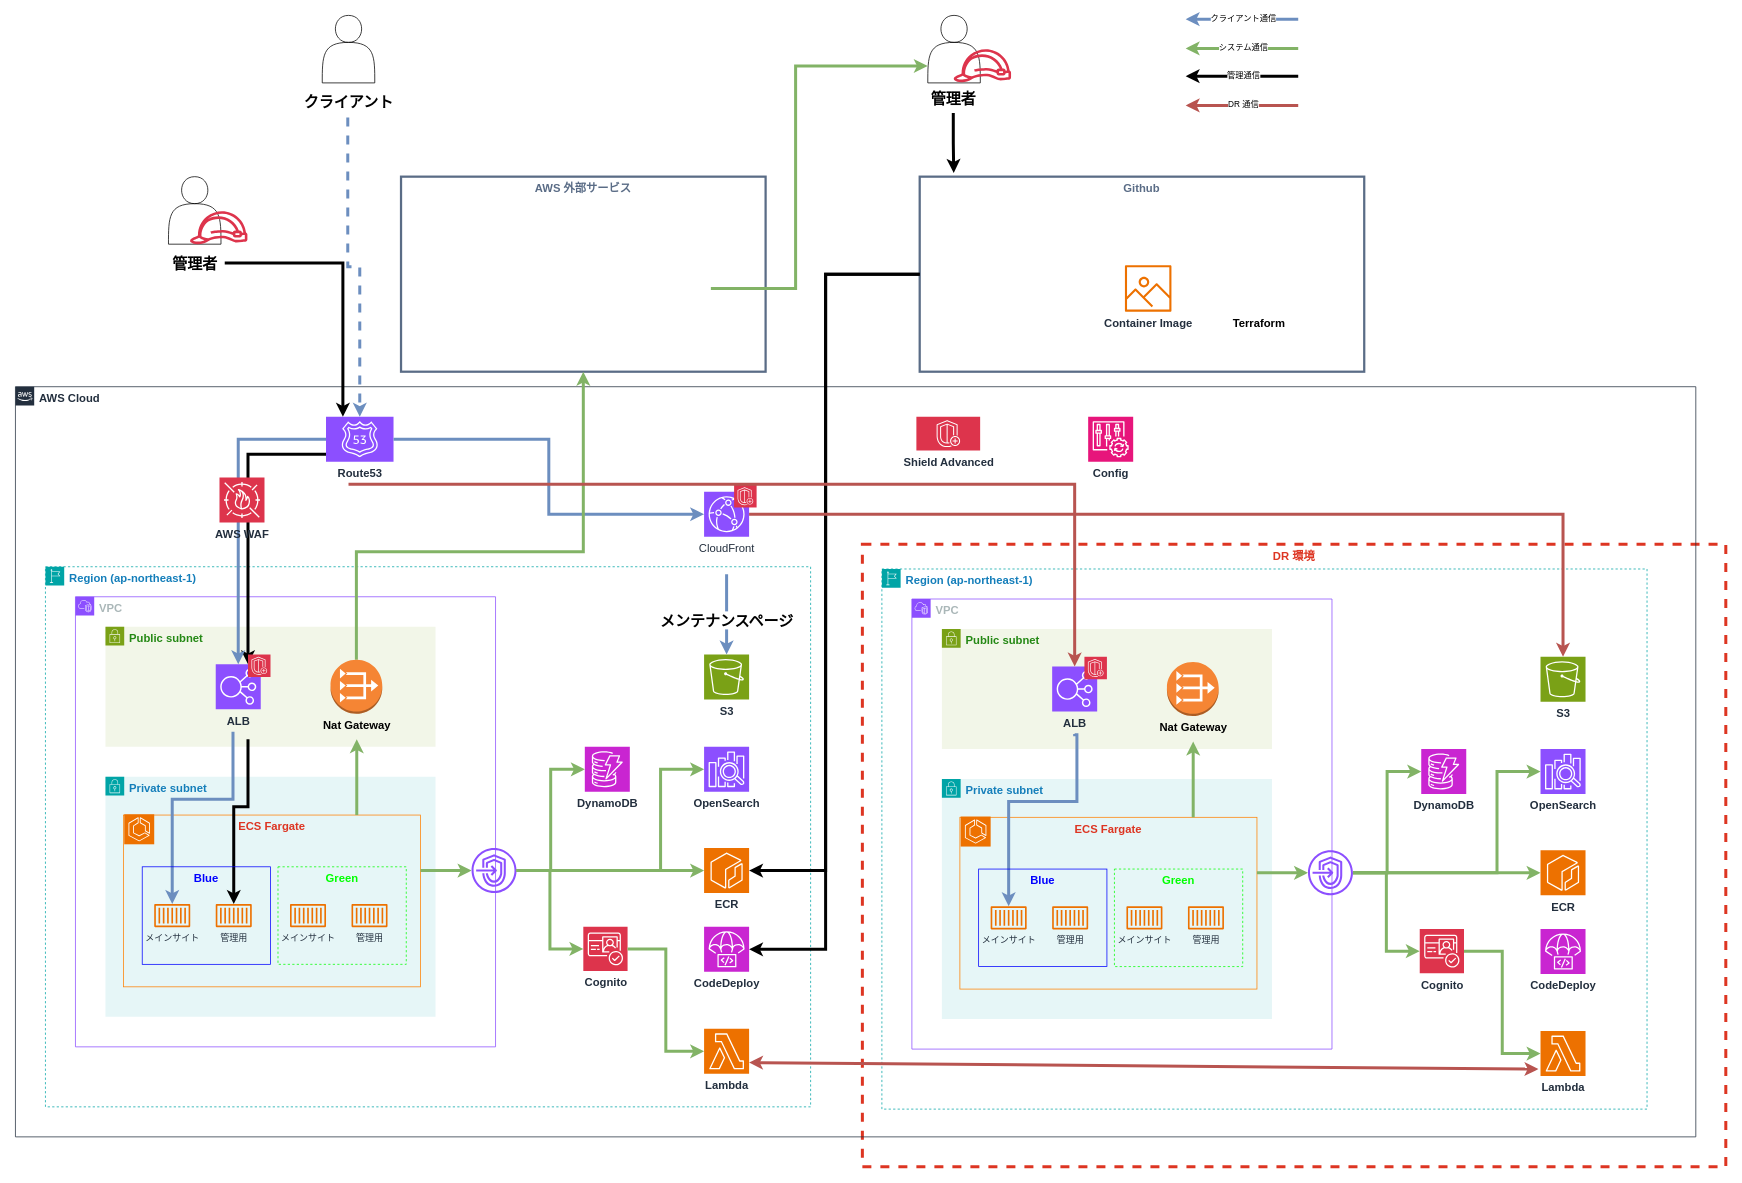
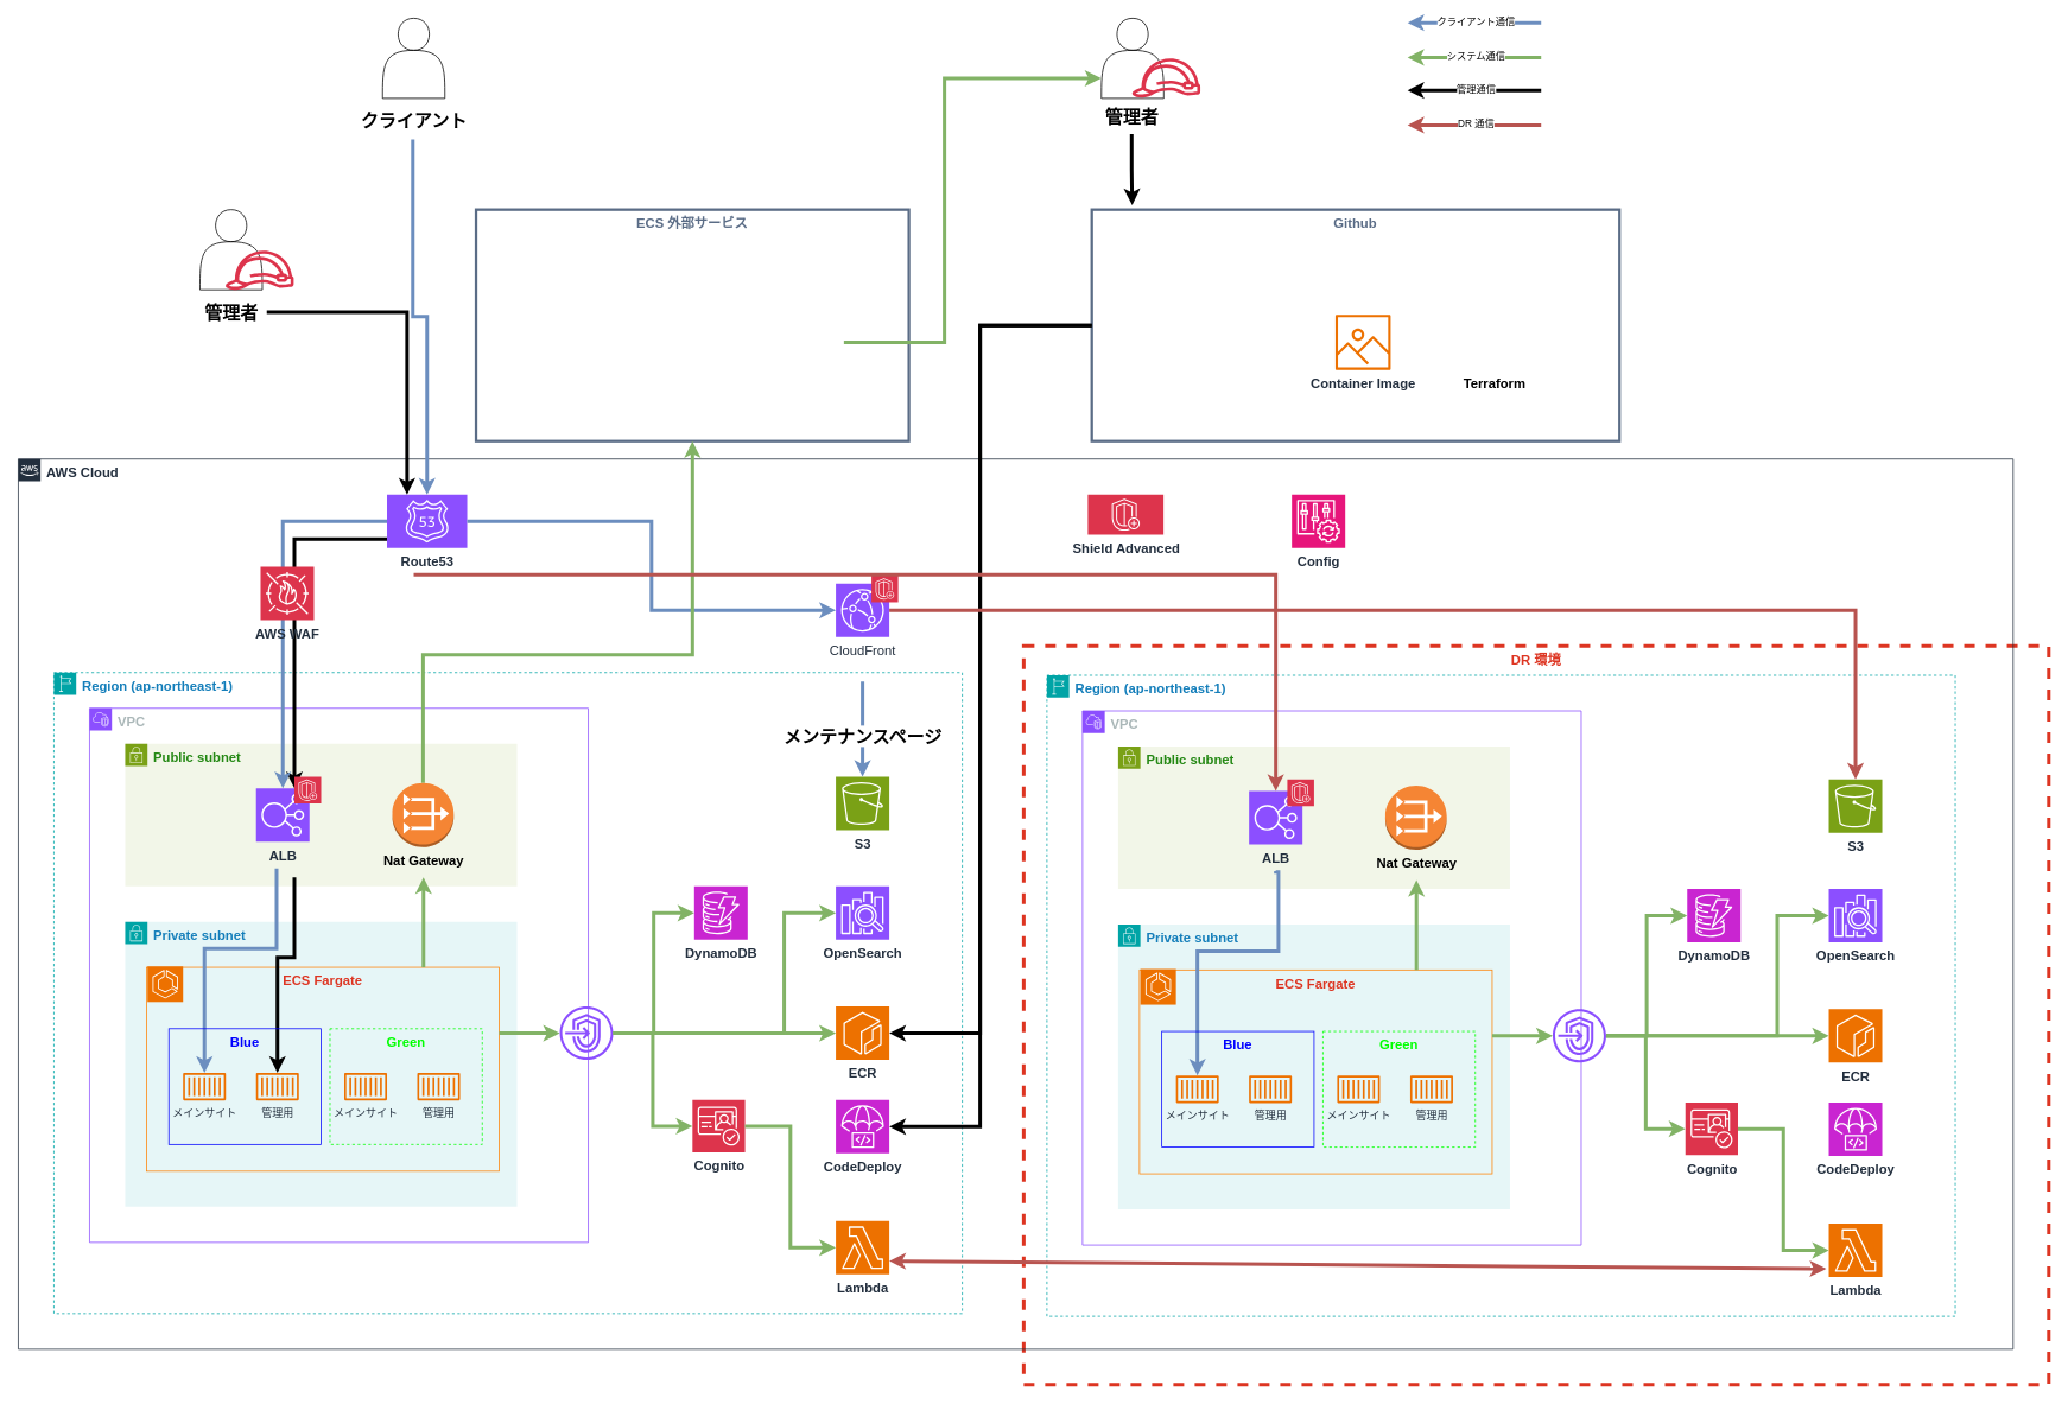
- <mxCell id="4" value="&lt;span style=&quot;font-size: 15px;&quot;&gt;&lt;b&gt;AWS 外部サービス&lt;/b&gt;&lt;/span&gt;" style="fillColor=none;strokeColor=#5A6C86;verticalAlign=top;fontStyle=0;fontColor=#5A6C86;whiteSpace=wrap;html=1;strokeWidth=3;" vertex="1" parent="1"><mxGeometry x="534" y="235" width="486" height="260" as="geometry" /></mxCell>
+ <mxCell id="4" value="&lt;span style=&quot;font-size: 15px;&quot;&gt;&lt;b&gt;ECS 外部サービス&lt;/b&gt;&lt;/span&gt;" style="fillColor=none;strokeColor=#5A6C86;verticalAlign=top;fontStyle=0;fontColor=#5A6C86;whiteSpace=wrap;html=1;strokeWidth=3;" vertex="1" parent="1"><mxGeometry x="534" y="235" width="486" height="260" as="geometry" /></mxCell>
- <mxCell id="31" style="edgeStyle=orthogonalEdgeStyle;rounded=0;orthogonalLoop=1;jettySize=auto;html=1;entryX=0.5;entryY=0;entryDx=0;entryDy=0;entryPerimeter=0;fillColor=#dae8fc;strokeColor=#6c8ebf;strokeWidth=4;exitX=0.493;exitY=1.025;exitDx=0;exitDy=0;exitPerimeter=0;dashed=1;" edge="1" parent="1" source="30" target="18"><mxGeometry relative="1" as="geometry"><mxPoint x="464" y="370" as="sourcePoint" /></mxGeometry></mxCell>
+ <mxCell id="31" style="edgeStyle=orthogonalEdgeStyle;rounded=0;orthogonalLoop=1;jettySize=auto;html=1;entryX=0.5;entryY=0;entryDx=0;entryDy=0;entryPerimeter=0;fillColor=#dae8fc;strokeColor=#6c8ebf;strokeWidth=4;exitX=0.493;exitY=1.025;exitDx=0;exitDy=0;exitPerimeter=0;" edge="1" parent="1" source="30" target="18"><mxGeometry relative="1" as="geometry"><mxPoint x="464" y="370" as="sourcePoint" /></mxGeometry></mxCell>
